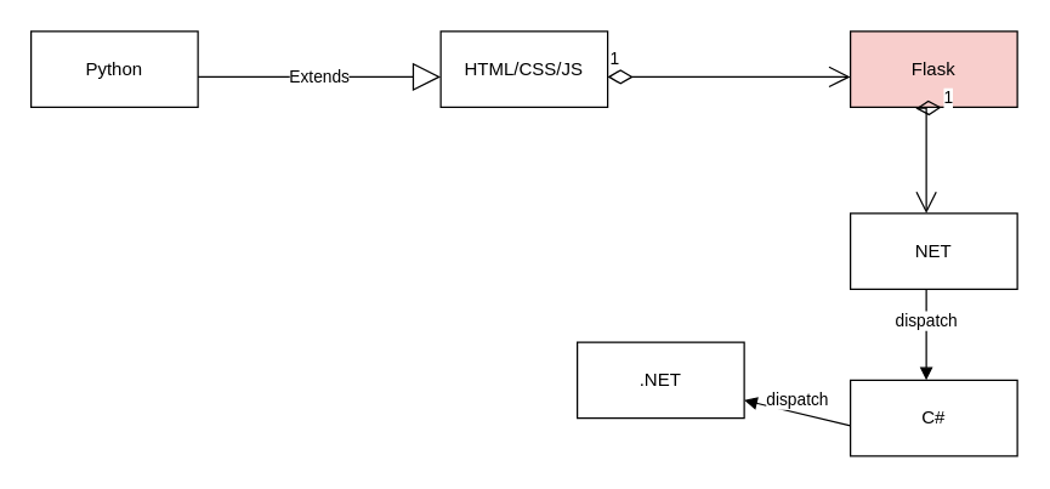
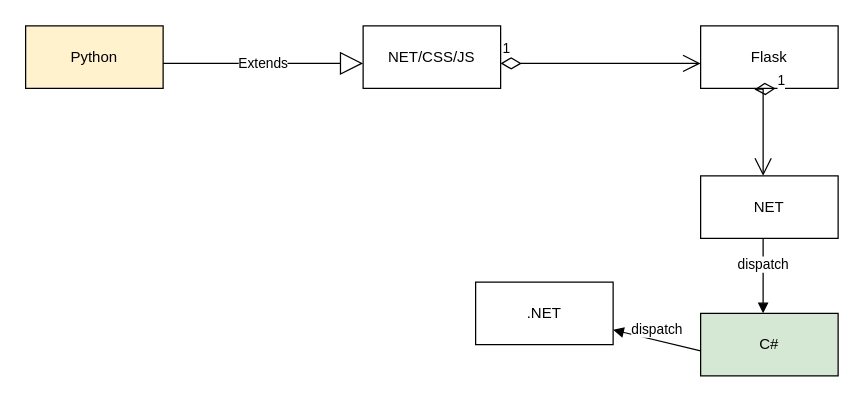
- <mxCell id="2" value="Python" style="html=1;whiteSpace=wrap;" vertex="1" parent="1"><mxGeometry x="20" y="20" width="110" height="50" as="geometry" /></mxCell>
+ <mxCell id="2" value="Python" style="html=1;whiteSpace=wrap;fillColor=#fff2cc;" vertex="1" parent="1"><mxGeometry x="20" y="20" width="110" height="50" as="geometry" /></mxCell>
- <mxCell id="4" value="HTML/CSS/JS" style="html=1;whiteSpace=wrap;" vertex="1" parent="1"><mxGeometry x="290" y="20" width="110" height="50" as="geometry" /></mxCell>
+ <mxCell id="4" value="NET/CSS/JS" style="html=1;whiteSpace=wrap;" vertex="1" parent="1"><mxGeometry x="290" y="20" width="110" height="50" as="geometry" /></mxCell>
- <mxCell id="6" value="Flask" style="html=1;whiteSpace=wrap;fillColor=#f8cecc;" vertex="1" parent="1"><mxGeometry x="560" y="20" width="110" height="50" as="geometry" /></mxCell>
+ <mxCell id="6" value="Flask" style="html=1;whiteSpace=wrap;" vertex="1" parent="1"><mxGeometry x="560" y="20" width="110" height="50" as="geometry" /></mxCell>
- <mxCell id="10" value="C#" style="html=1;whiteSpace=wrap;" vertex="1" parent="1"><mxGeometry x="560" y="250" width="110" height="50" as="geometry" /></mxCell>
+ <mxCell id="10" value="C#" style="html=1;whiteSpace=wrap;fillColor=#d5e8d4;" vertex="1" parent="1"><mxGeometry x="560" y="250" width="110" height="50" as="geometry" /></mxCell>
